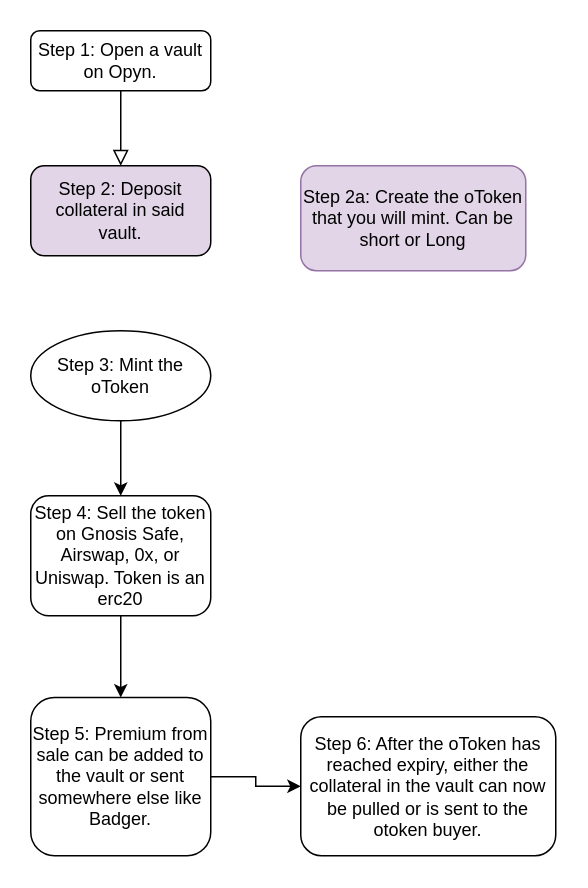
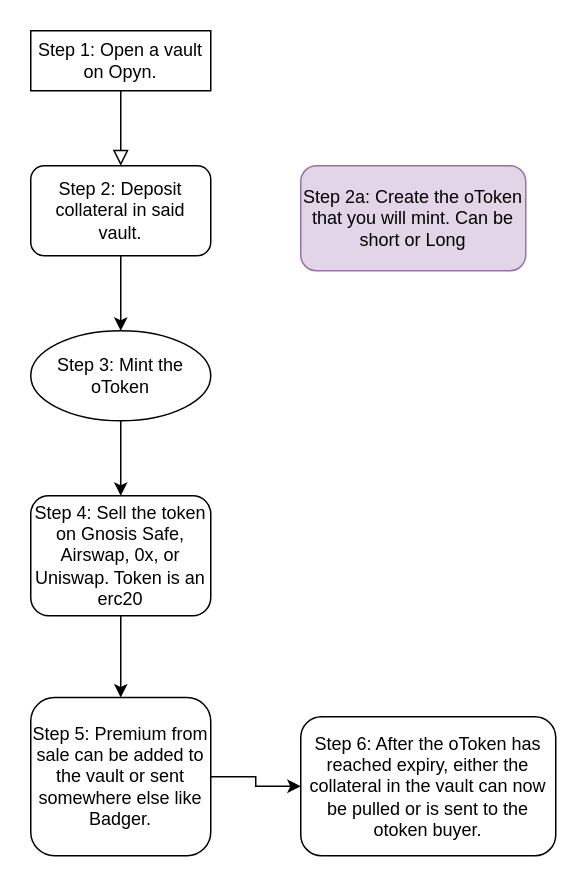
- <mxCell id="3" value="Step 1: Open a vault on Opyn." style="rounded=1;whiteSpace=wrap;html=1;fontSize=12;glass=0;strokeWidth=1;shadow=0;" parent="1" vertex="1"><mxGeometry x="20" y="20" width="120" height="40" as="geometry" /></mxCell>
+ <mxCell id="3" value="Step 1: Open a vault on Opyn." style="whiteSpace=wrap;html=1;fontSize=12;glass=0;strokeWidth=1;shadow=0;rounded=0;" parent="1" vertex="1"><mxGeometry x="20" y="20" width="120" height="40" as="geometry" /></mxCell>
- <mxCell id="6" value="Step 2: Deposit collateral in said vault." style="rounded=1;whiteSpace=wrap;html=1;fontSize=12;glass=0;strokeWidth=1;shadow=0;fillColor=#e1d5e7;" vertex="1" parent="1"><mxGeometry x="20" y="110" width="120" height="60" as="geometry" /></mxCell>
+ <mxCell id="6" value="Step 2: Deposit collateral in said vault." style="rounded=1;whiteSpace=wrap;html=1;fontSize=12;glass=0;strokeWidth=1;shadow=0;" vertex="1" parent="1"><mxGeometry x="20" y="110" width="120" height="60" as="geometry" /></mxCell>
+ <mxCell id="5" value="" style="edgeStyle=orthogonalEdgeStyle;rounded=0;orthogonalLoop=1;jettySize=auto;html=1;" edge="1" parent="1" source="6" target="8"><mxGeometry relative="1" as="geometry" /></mxCell>
